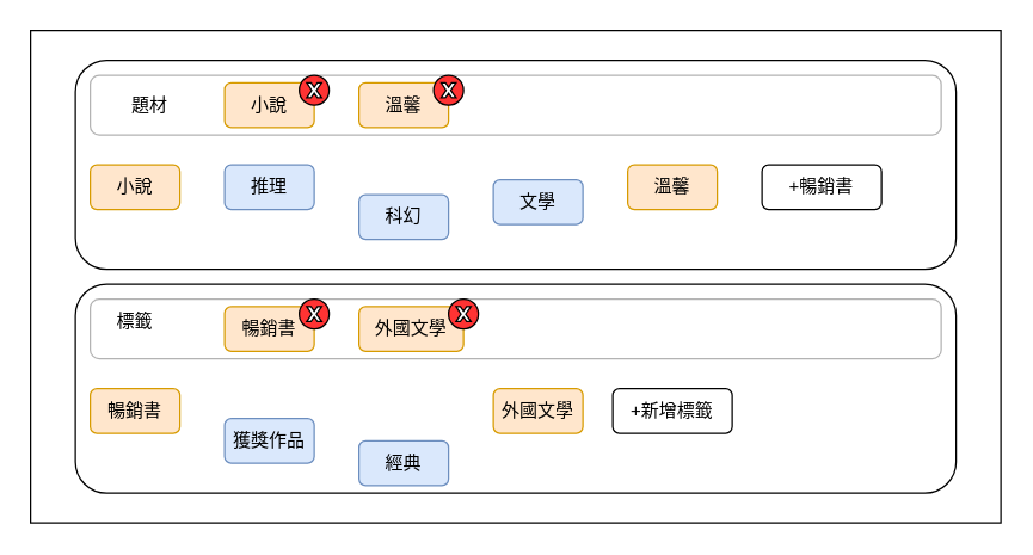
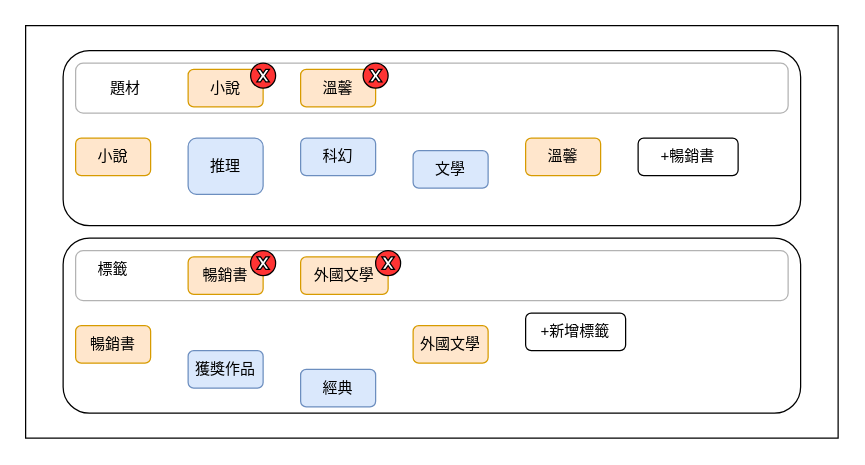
- <mxCell id="9" value="推理" style="text;html=1;align=center;verticalAlign=middle;whiteSpace=wrap;rounded=1;strokeColor=#6c8ebf;fillColor=#dae8fc;" vertex="1" parent="1"><mxGeometry x="150" y="110" width="60" height="30" as="geometry" /></mxCell>
+ <mxCell id="9" value="推理" style="text;html=1;align=center;verticalAlign=middle;whiteSpace=wrap;rounded=1;strokeColor=#6c8ebf;fillColor=#dae8fc;" vertex="1" parent="1"><mxGeometry x="150" y="110" width="60" height="45" as="geometry" /></mxCell>
- <mxCell id="10" value="科幻" style="text;html=1;align=center;verticalAlign=middle;whiteSpace=wrap;rounded=1;strokeColor=#6c8ebf;fillColor=#dae8fc;" vertex="1" parent="1"><mxGeometry x="240" y="130" width="60" height="30" as="geometry" /></mxCell>
+ <mxCell id="10" value="科幻" style="text;html=1;align=center;verticalAlign=middle;whiteSpace=wrap;rounded=1;strokeColor=#6c8ebf;fillColor=#dae8fc;" vertex="1" parent="1"><mxGeometry x="240" y="110" width="60" height="30" as="geometry" /></mxCell>
- <mxCell id="18" value="+新增標籤" style="text;html=1;align=center;verticalAlign=middle;whiteSpace=wrap;rounded=1;strokeColor=default;" vertex="1" parent="1"><mxGeometry x="410" y="260" width="80" height="30" as="geometry" /></mxCell>
+ <mxCell id="18" value="+新增標籤" style="text;html=1;align=center;verticalAlign=middle;whiteSpace=wrap;rounded=1;strokeColor=default;" vertex="1" parent="1"><mxGeometry x="420" y="250" width="80" height="30" as="geometry" /></mxCell>
